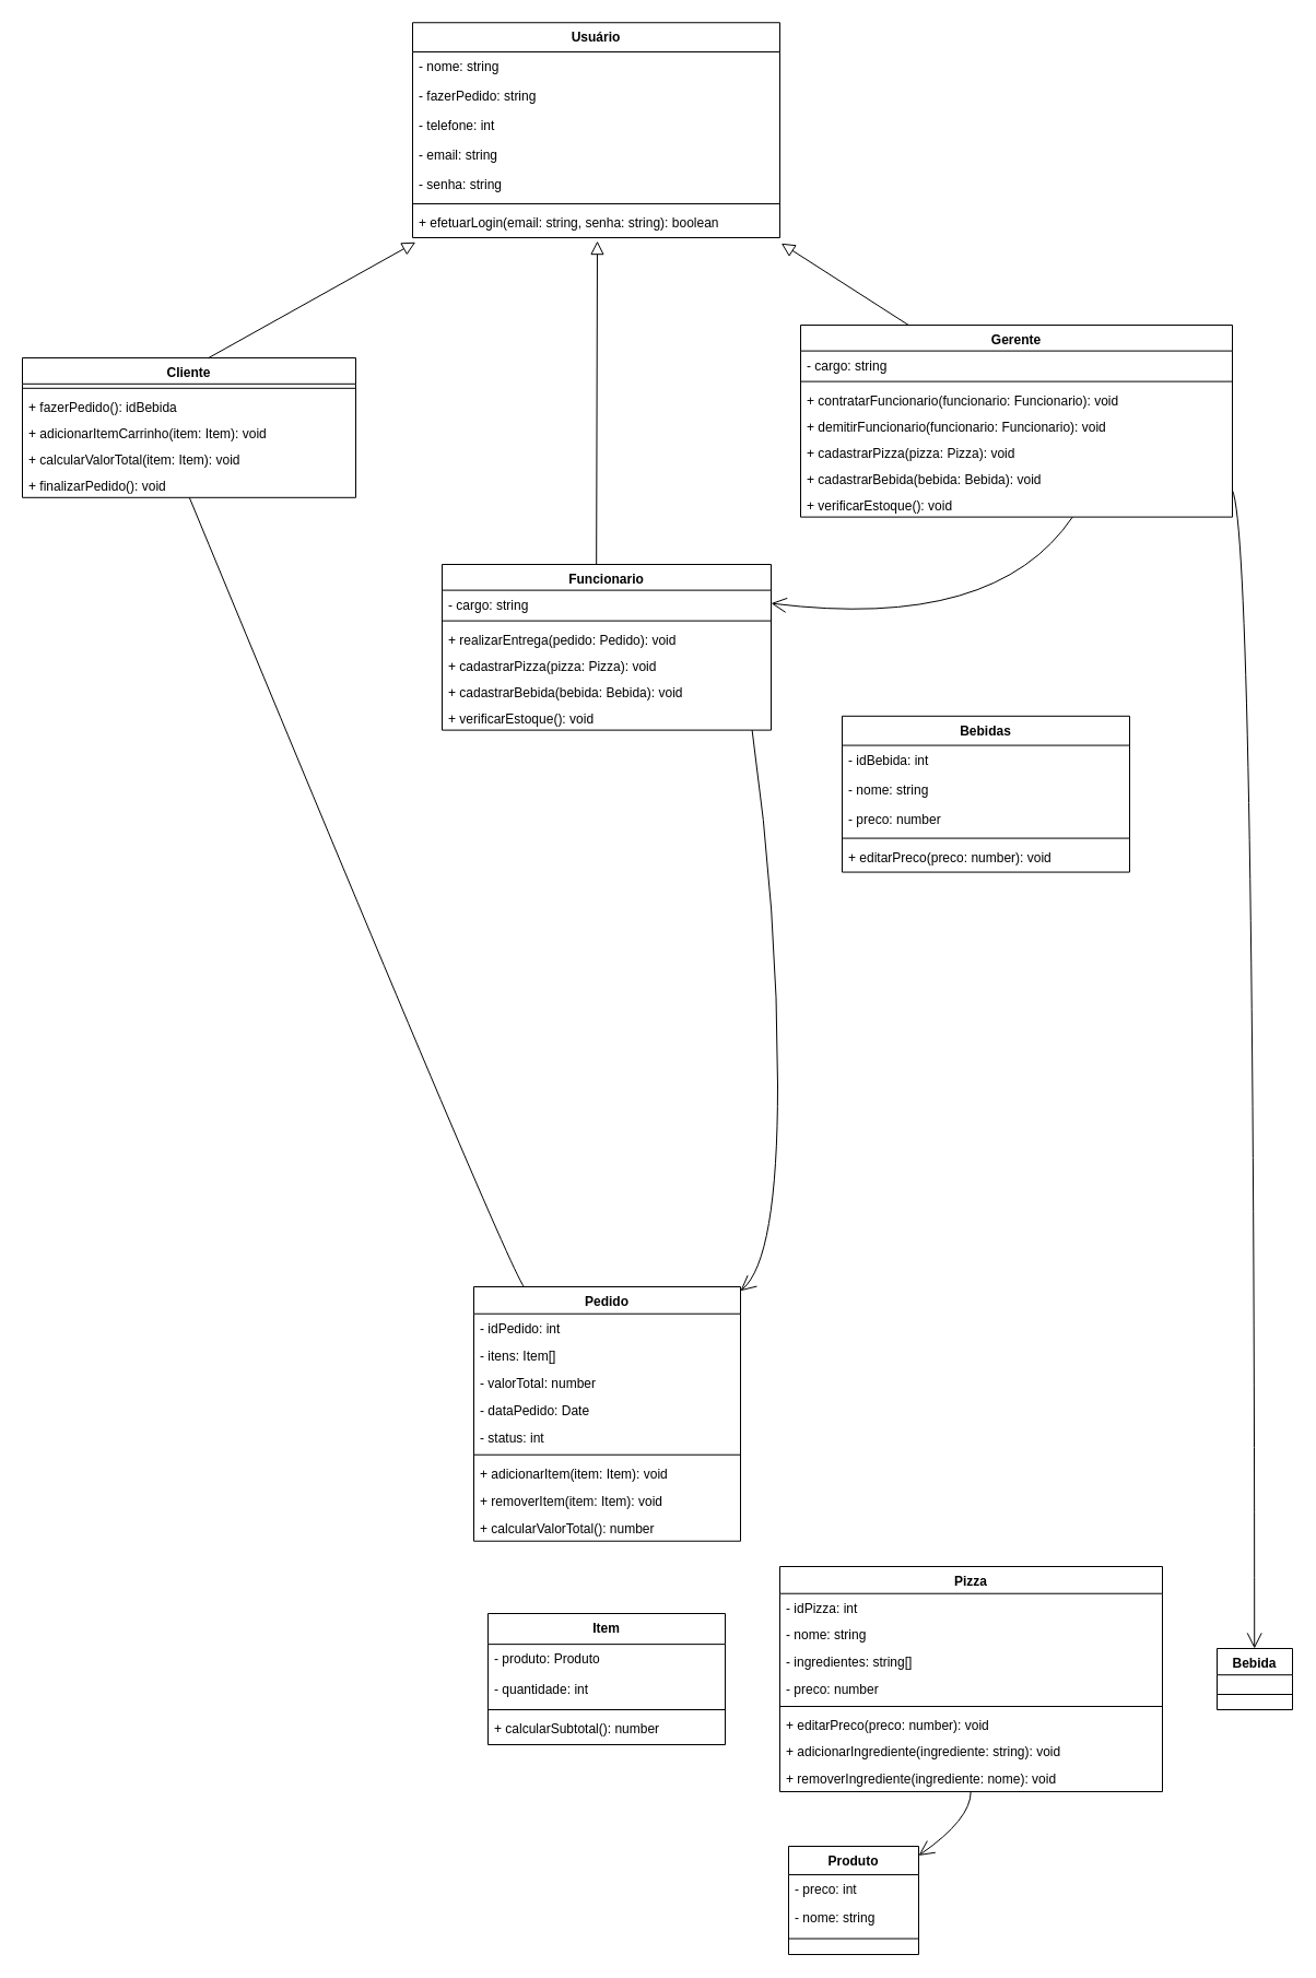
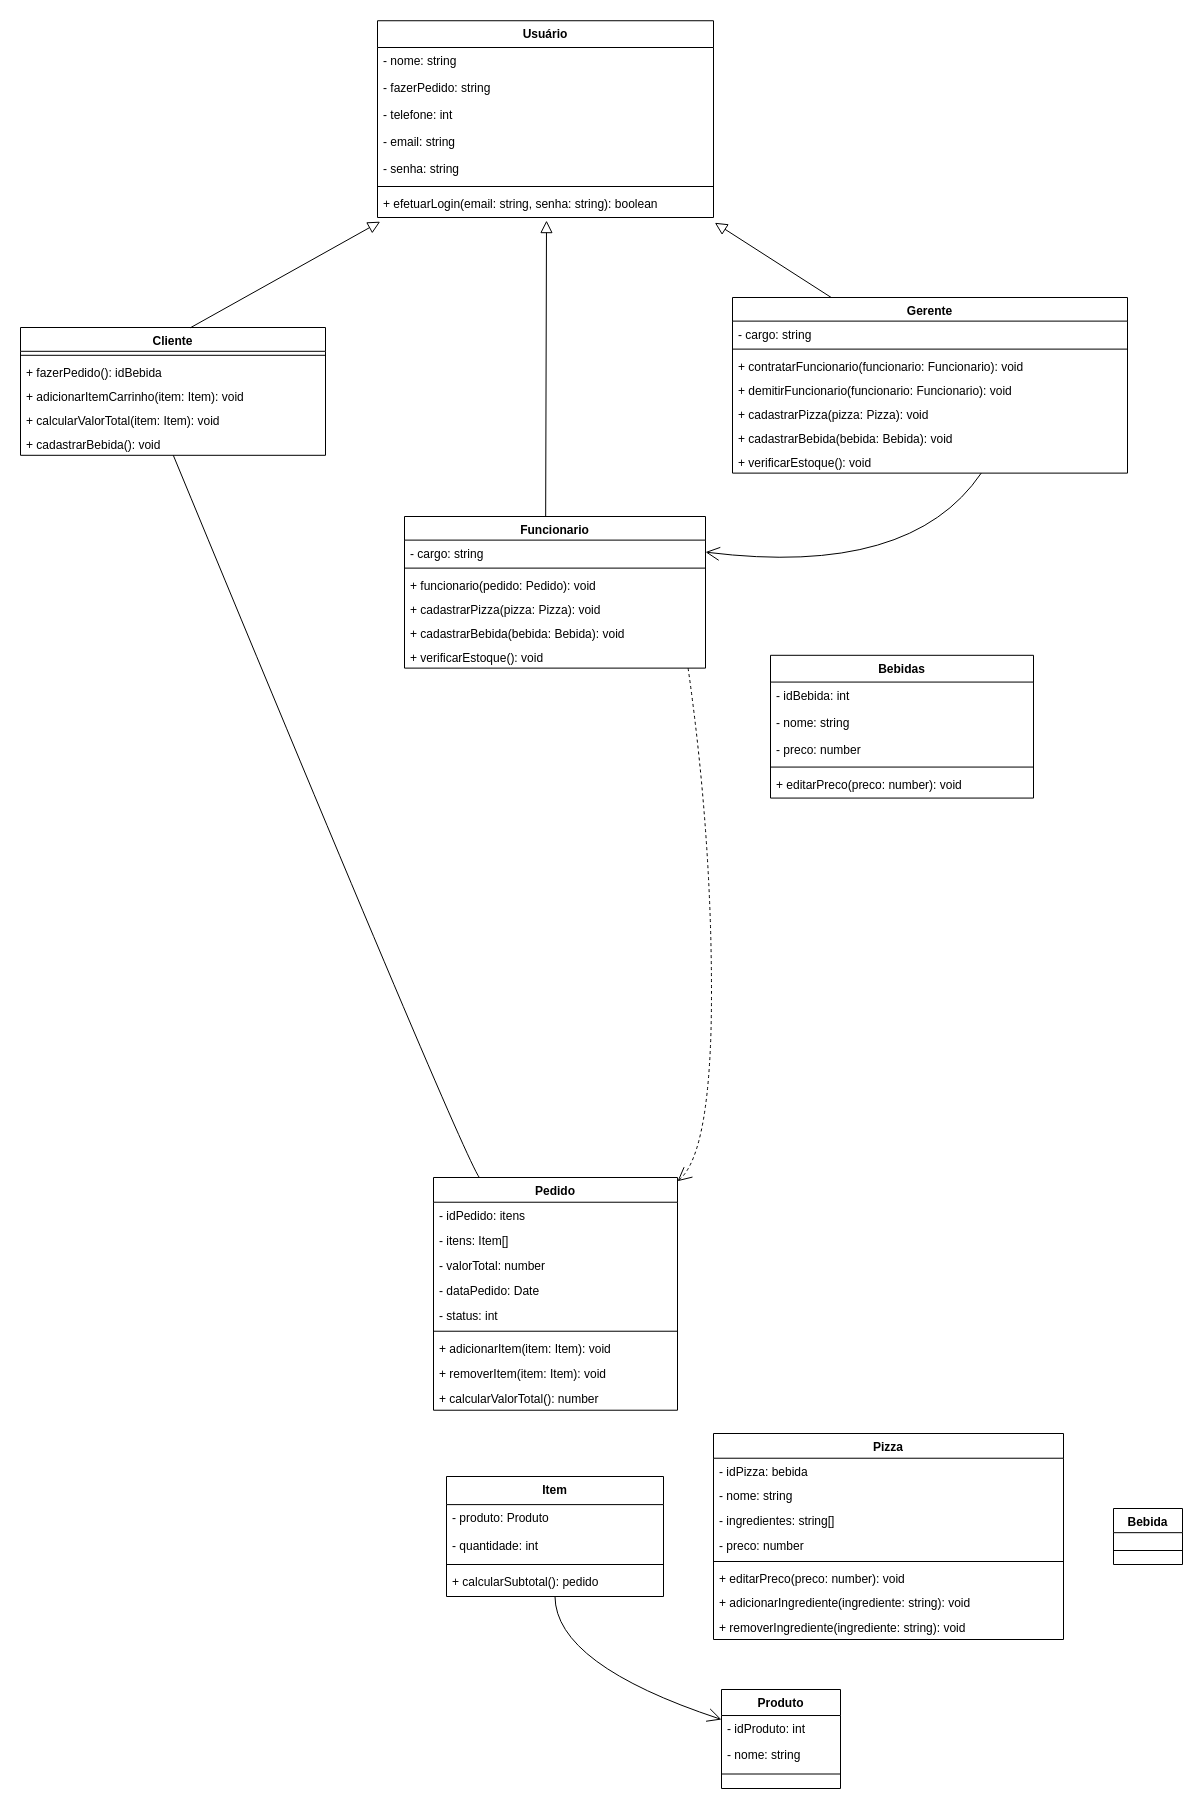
- <mxCell id="7" value="+ finalizarPedido(): void" style="text;strokeColor=none;fillColor=none;align=left;verticalAlign=top;spacingLeft=4;spacingRight=4;overflow=hidden;rotatable=0;points=[[0,0.5],[1,0.5]];portConstraint=eastwest;" parent="2" vertex="1"><mxGeometry y="103.81" width="305" height="24" as="geometry" /></mxCell>
+ <mxCell id="7" value="+ cadastrarBebida(): void" style="text;strokeColor=none;fillColor=none;align=left;verticalAlign=top;spacingLeft=4;spacingRight=4;overflow=hidden;rotatable=0;points=[[0,0.5],[1,0.5]];portConstraint=eastwest;" parent="2" vertex="1"><mxGeometry y="103.81" width="305" height="24" as="geometry" /></mxCell>
- <mxCell id="11" value="+ realizarEntrega(pedido: Pedido): void" style="text;strokeColor=none;fillColor=none;align=left;verticalAlign=top;spacingLeft=4;spacingRight=4;overflow=hidden;rotatable=0;points=[[0,0.5],[1,0.5]];portConstraint=eastwest;" parent="8" vertex="1"><mxGeometry y="55.606" width="301" height="24" as="geometry" /></mxCell>
+ <mxCell id="11" value="+ funcionario(pedido: Pedido): void" style="text;strokeColor=none;fillColor=none;align=left;verticalAlign=top;spacingLeft=4;spacingRight=4;overflow=hidden;rotatable=0;points=[[0,0.5],[1,0.5]];portConstraint=eastwest;" parent="8" vertex="1"><mxGeometry y="55.606" width="301" height="24" as="geometry" /></mxCell>
- <mxCell id="61" value="" style="curved=1;startArrow=none;endArrow=open;endSize=12;exitX=0.944;exitY=1.002;entryX=0.998;entryY=0.018;" parent="1" source="8" target="39" edge="1"><mxGeometry relative="1" as="geometry"><Array as="points"><mxPoint x="711" y="833" /><mxPoint x="711" y="1152" /></Array></mxGeometry></mxCell>
+ <mxCell id="61" value="" style="curved=1;startArrow=none;endArrow=open;endSize=12;exitX=0.944;exitY=1.002;entryX=0.998;entryY=0.018;dashed=1;" parent="1" source="8" target="39" edge="1"><mxGeometry relative="1" as="geometry"><Array as="points"><mxPoint x="711" y="833" /><mxPoint x="711" y="1152" /></Array></mxGeometry></mxCell>
- <mxCell id="63" value="" style="curved=1;startArrow=none;endArrow=open;endSize=12;exitX=1.002;exitY=0.863;entryX=0.496;entryY=0.001;" parent="1" source="16" target="58" edge="1"><mxGeometry relative="1" as="geometry"><Array as="points"><mxPoint x="1147" y="491" /></Array></mxGeometry></mxCell>
- <mxCell id="40" value="- idPedido: int" style="text;strokeColor=none;fillColor=none;align=left;verticalAlign=top;spacingLeft=4;spacingRight=4;overflow=hidden;rotatable=0;points=[[0,0.5],[1,0.5]];portConstraint=eastwest;" parent="39" vertex="1"><mxGeometry y="24.731" width="244" height="25" as="geometry" /></mxCell>
+ <mxCell id="40" value="- idPedido: itens" style="text;strokeColor=none;fillColor=none;align=left;verticalAlign=top;spacingLeft=4;spacingRight=4;overflow=hidden;rotatable=0;points=[[0,0.5],[1,0.5]];portConstraint=eastwest;" parent="39" vertex="1"><mxGeometry y="24.731" width="244" height="25" as="geometry" /></mxCell>
- <mxCell id="25" value="- idPizza: int" style="text;strokeColor=none;fillColor=none;align=left;verticalAlign=top;spacingLeft=4;spacingRight=4;overflow=hidden;rotatable=0;points=[[0,0.5],[1,0.5]];portConstraint=eastwest;" parent="24" vertex="1"><mxGeometry y="25" width="350" height="25" as="geometry" /></mxCell>
+ <mxCell id="25" value="- idPizza: bebida" style="text;strokeColor=none;fillColor=none;align=left;verticalAlign=top;spacingLeft=4;spacingRight=4;overflow=hidden;rotatable=0;points=[[0,0.5],[1,0.5]];portConstraint=eastwest;" parent="24" vertex="1"><mxGeometry y="25" width="350" height="25" as="geometry" /></mxCell>
- <mxCell id="53" value="+ calcularSubtotal(): number" style="text;strokeColor=none;fillColor=none;align=left;verticalAlign=top;spacingLeft=4;spacingRight=4;overflow=hidden;rotatable=0;points=[[0,0.5],[1,0.5]];portConstraint=eastwest;" parent="49" vertex="1"><mxGeometry y="92" width="217" height="28" as="geometry" /></mxCell>
+ <mxCell id="53" value="+ calcularSubtotal(): pedido" style="text;strokeColor=none;fillColor=none;align=left;verticalAlign=top;spacingLeft=4;spacingRight=4;overflow=hidden;rotatable=0;points=[[0,0.5],[1,0.5]];portConstraint=eastwest;" parent="49" vertex="1"><mxGeometry y="92" width="217" height="28" as="geometry" /></mxCell>
- <mxCell id="32" value="+ removerIngrediente(ingrediente: nome): void" style="text;strokeColor=none;fillColor=none;align=left;verticalAlign=top;spacingLeft=4;spacingRight=4;overflow=hidden;rotatable=0;points=[[0,0.5],[1,0.5]];portConstraint=eastwest;" parent="24" vertex="1"><mxGeometry y="181" width="350" height="25" as="geometry" /></mxCell>
+ <mxCell id="32" value="+ removerIngrediente(ingrediente: string): void" style="text;strokeColor=none;fillColor=none;align=left;verticalAlign=top;spacingLeft=4;spacingRight=4;overflow=hidden;rotatable=0;points=[[0,0.5],[1,0.5]];portConstraint=eastwest;" parent="24" vertex="1"><mxGeometry y="181" width="350" height="25" as="geometry" /></mxCell>
- <mxCell id="65" value="" style="curved=1;startArrow=none;endArrow=open;endSize=12;exitX=0.499;exitY=1.001;entryX=1.003;entryY=0.083;" parent="1" source="24" target="54" edge="1"><mxGeometry relative="1" as="geometry"><Array as="points"><mxPoint x="888" y="1664" /></Array></mxGeometry></mxCell>
+ <mxCell id="64" value="" style="curved=1;startArrow=none;endArrow=open;endSize=12;exitX=0.5;exitY=1.004;entryX=0.002;entryY=0.304;" parent="1" source="49" target="54" edge="1"><mxGeometry relative="1" as="geometry"><Array as="points"><mxPoint x="555" y="1664" /></Array></mxGeometry></mxCell>
- <mxCell id="55" value="- preco: int" style="text;strokeColor=none;fillColor=none;align=left;verticalAlign=top;spacingLeft=4;spacingRight=4;overflow=hidden;rotatable=0;points=[[0,0.5],[1,0.5]];portConstraint=eastwest;" parent="54" vertex="1"><mxGeometry y="26" width="119" height="26" as="geometry" /></mxCell>
+ <mxCell id="55" value="- idProduto: int" style="text;strokeColor=none;fillColor=none;align=left;verticalAlign=top;spacingLeft=4;spacingRight=4;overflow=hidden;rotatable=0;points=[[0,0.5],[1,0.5]];portConstraint=eastwest;" parent="54" vertex="1"><mxGeometry y="26" width="119" height="26" as="geometry" /></mxCell>
